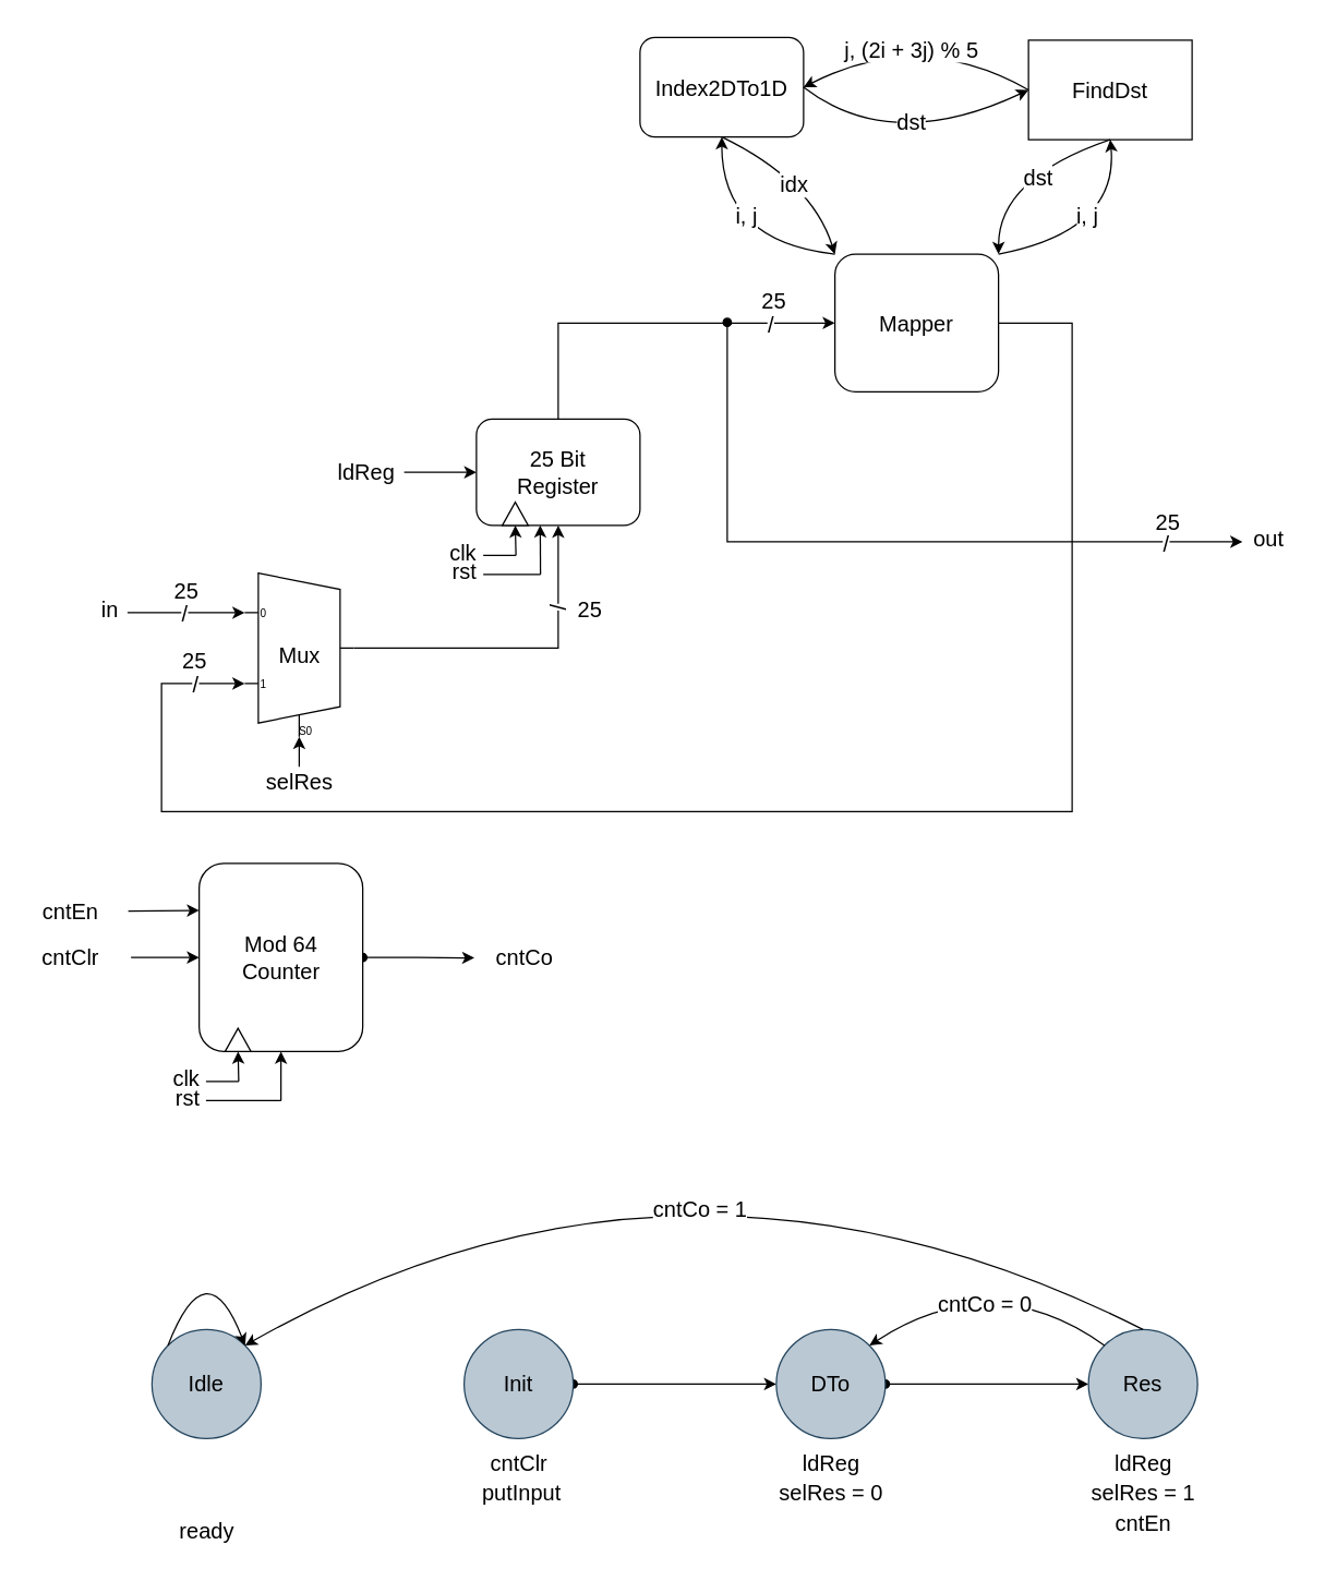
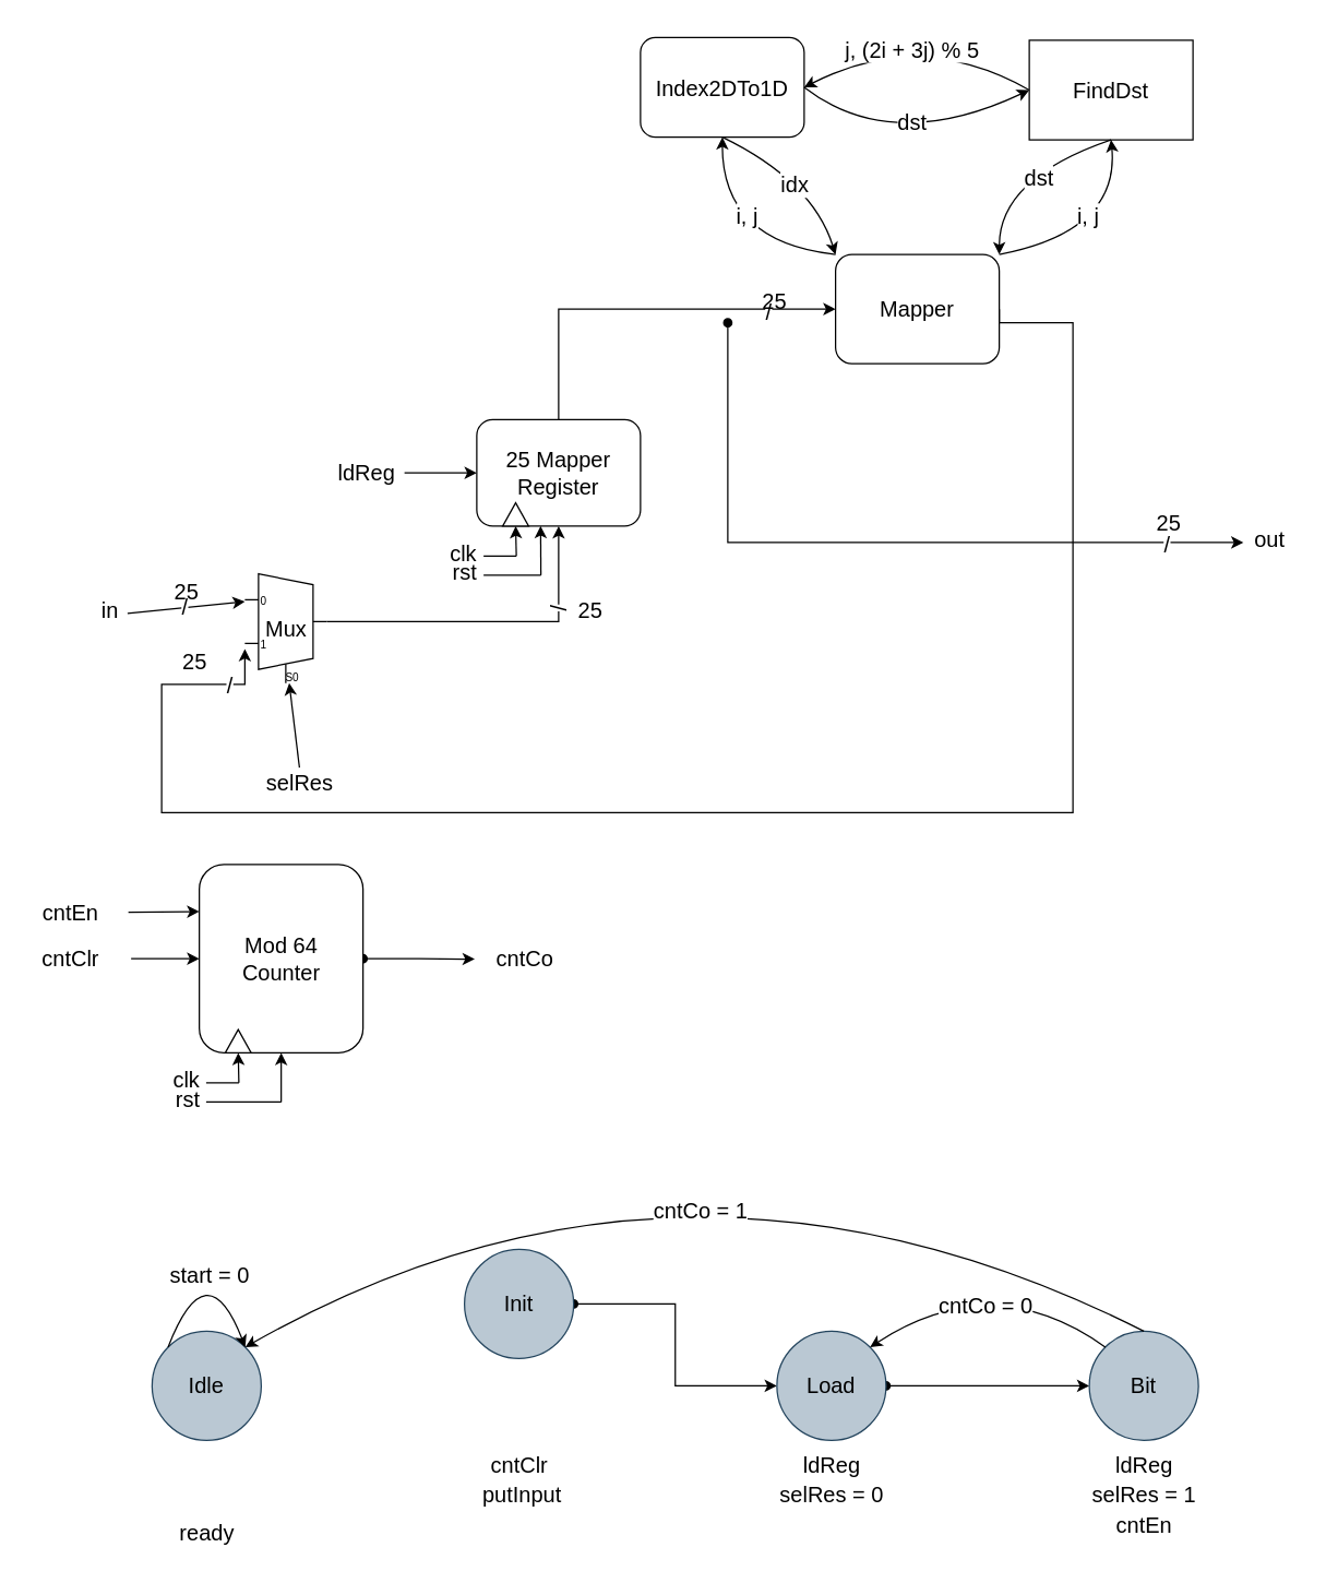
- <mxCell id="27" value="&lt;font style=&quot;font-size: 16px;&quot;&gt;Mapper&lt;br&gt;&lt;/font&gt;" style="rounded=1;whiteSpace=wrap;html=1;" vertex="1" parent="1"><mxGeometry x="612" y="186" width="120" height="101" as="geometry" /></mxCell>
+ <mxCell id="27" value="&lt;font style=&quot;font-size: 16px;&quot;&gt;Mapper&lt;br&gt;&lt;/font&gt;" style="rounded=1;whiteSpace=wrap;html=1;" vertex="1" parent="1"><mxGeometry x="612" y="186" width="120" height="80" as="geometry" /></mxCell>
- <mxCell id="14" value="&lt;font style=&quot;font-size: 16px;&quot;&gt;25 Bit&lt;br&gt;Register&lt;br&gt;&lt;/font&gt;" style="rounded=1;whiteSpace=wrap;html=1;" vertex="1" parent="1"><mxGeometry x="349" y="307" width="120" height="78" as="geometry" /></mxCell>
+ <mxCell id="14" value="&lt;font style=&quot;font-size: 16px;&quot;&gt;25 Mapper&lt;br&gt;Register&lt;br&gt;&lt;/font&gt;" style="rounded=1;whiteSpace=wrap;html=1;" vertex="1" parent="1"><mxGeometry x="349" y="307" width="120" height="78" as="geometry" /></mxCell>
- <mxCell id="5" value="Mux" style="shadow=0;dashed=0;align=center;html=1;strokeWidth=1;shape=mxgraph.electrical.abstract.mux2;labelBackgroundColor=default;fontSize=16;" vertex="1" parent="1"><mxGeometry x="179" y="420" width="80" height="120" as="geometry" /></mxCell>
+ <mxCell id="5" value="Mux" style="shadow=0;dashed=0;align=center;html=1;strokeWidth=1;shape=mxgraph.electrical.abstract.mux2;labelBackgroundColor=default;fontSize=16;" vertex="1" parent="1"><mxGeometry x="179" y="420" width="60" height="80" as="geometry" /></mxCell>
+ <mxCell id="64" value="start = 0" style="text;html=1;align=center;verticalAlign=middle;resizable=0;points=[];autosize=1;strokeColor=none;fillColor=none;fontSize=16;" vertex="1" parent="1"><mxGeometry x="115" y="918" width="76" height="31" as="geometry" /></mxCell>
- <mxCell id="66" value="Init" style="ellipse;whiteSpace=wrap;html=1;aspect=fixed;fontSize=16;fillColor=#bac8d3;strokeColor=#23445d;" vertex="1" parent="1"><mxGeometry x="340" y="975" width="80" height="80" as="geometry" /></mxCell>
+ <mxCell id="66" value="Init" style="ellipse;whiteSpace=wrap;html=1;aspect=fixed;fontSize=16;fillColor=#bac8d3;strokeColor=#23445d;" vertex="1" parent="1"><mxGeometry x="340" y="915" width="80" height="80" as="geometry" /></mxCell>
- <mxCell id="70" value="DTo" style="ellipse;whiteSpace=wrap;html=1;aspect=fixed;fontSize=16;fillColor=#bac8d3;strokeColor=#23445d;" vertex="1" parent="1"><mxGeometry x="569" y="975" width="80" height="80" as="geometry" /></mxCell>
+ <mxCell id="70" value="Load" style="ellipse;whiteSpace=wrap;html=1;aspect=fixed;fontSize=16;fillColor=#bac8d3;strokeColor=#23445d;" vertex="1" parent="1"><mxGeometry x="569" y="975" width="80" height="80" as="geometry" /></mxCell>
- <mxCell id="73" value="Res" style="ellipse;whiteSpace=wrap;html=1;aspect=fixed;fontSize=16;fillColor=#bac8d3;strokeColor=#23445d;" vertex="1" parent="1"><mxGeometry x="798" y="975" width="80" height="80" as="geometry" /></mxCell>
+ <mxCell id="73" value="Bit" style="ellipse;whiteSpace=wrap;html=1;aspect=fixed;fontSize=16;fillColor=#bac8d3;strokeColor=#23445d;" vertex="1" parent="1"><mxGeometry x="798" y="975" width="80" height="80" as="geometry" /></mxCell>
